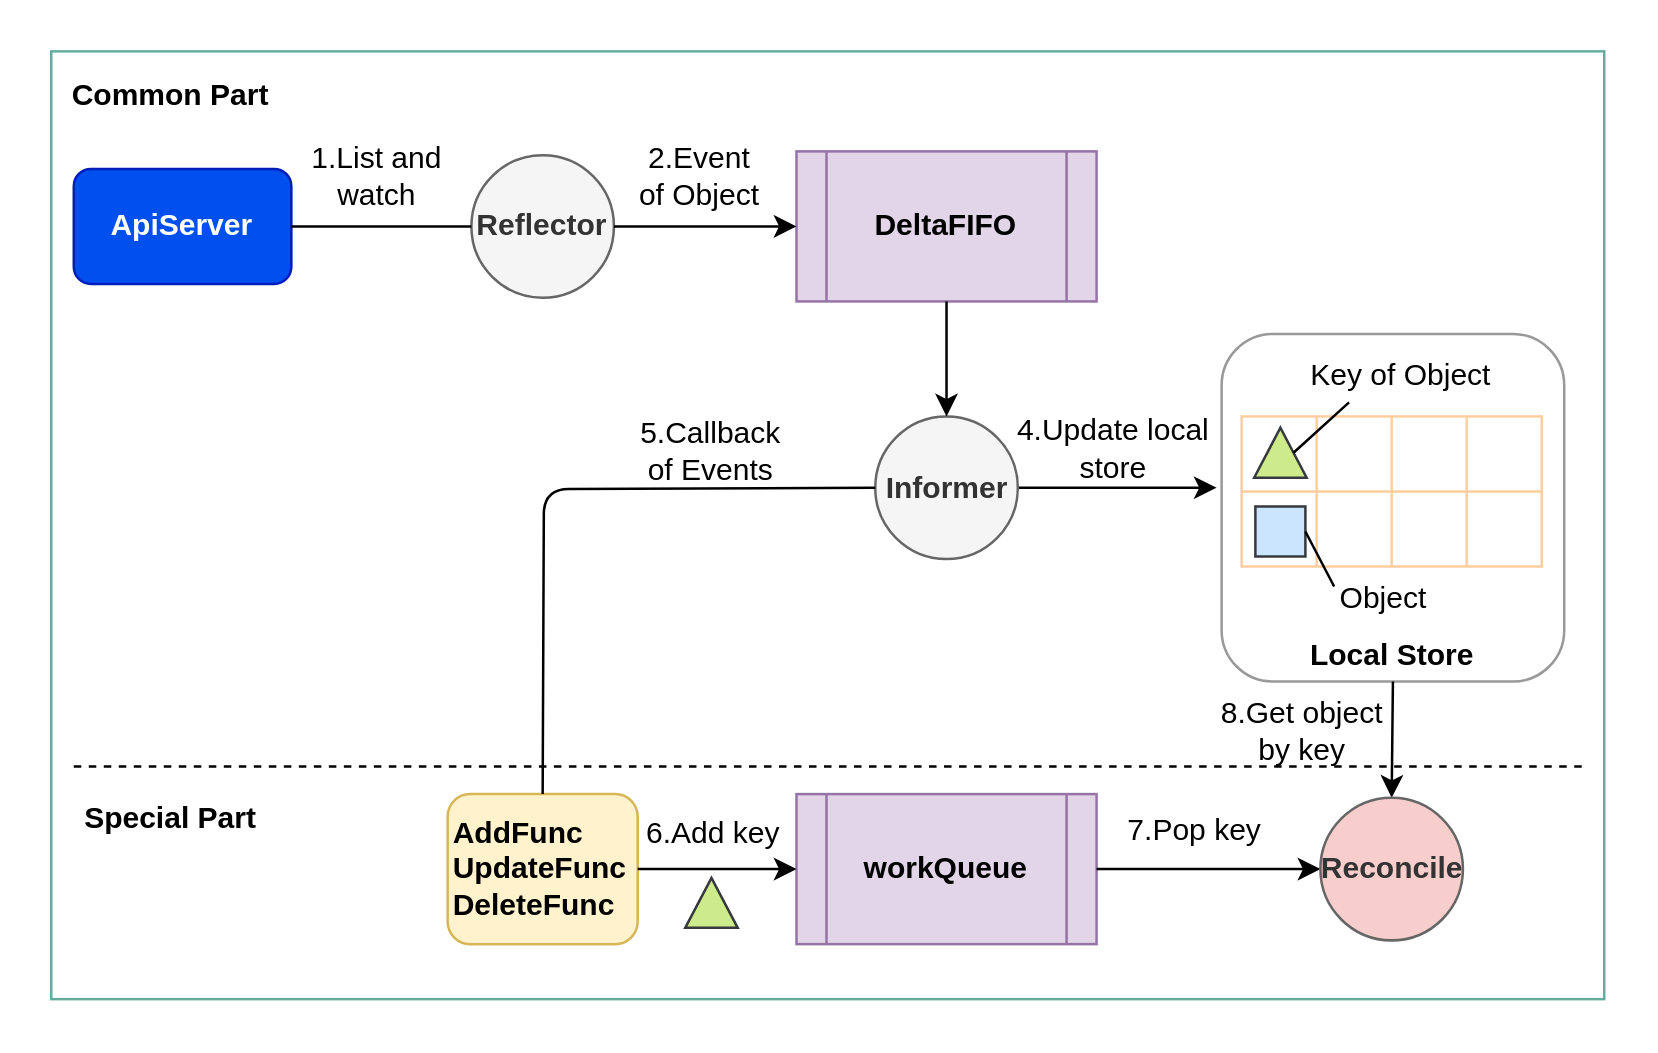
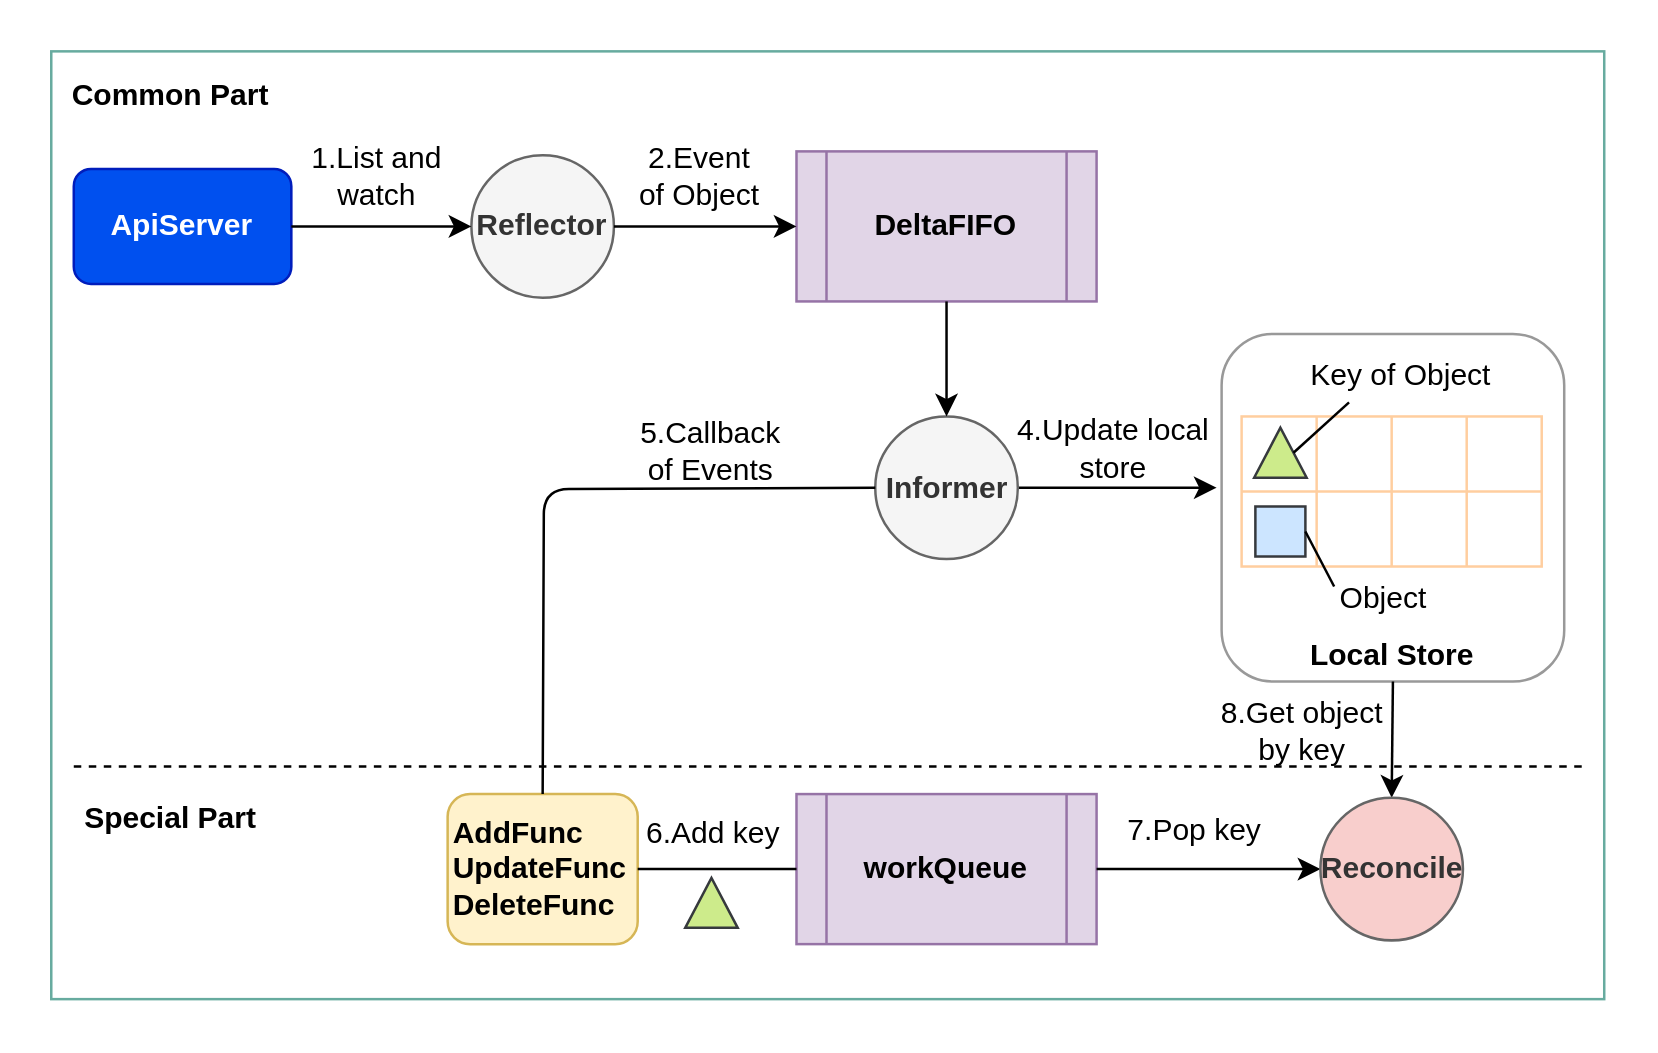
- <mxCell id="10" value="" style="endArrow=none;html=1;exitX=1;exitY=0.5;exitDx=0;exitDy=0;entryX=0;entryY=0.5;entryDx=0;entryDy=0;" edge="1" parent="1" source="4" target="5"><mxGeometry width="50" height="50" relative="1" as="geometry"><mxPoint x="51" y="238" as="sourcePoint" /><mxPoint x="101" y="188" as="targetPoint" /></mxGeometry></mxCell>
+ <mxCell id="10" value="" style="endArrow=classic;html=1;exitX=1;exitY=0.5;exitDx=0;exitDy=0;entryX=0;entryY=0.5;entryDx=0;entryDy=0;" edge="1" parent="1" source="4" target="5"><mxGeometry width="50" height="50" relative="1" as="geometry"><mxPoint x="51" y="238" as="sourcePoint" /><mxPoint x="101" y="188" as="targetPoint" /></mxGeometry></mxCell>
- <mxCell id="33" value="" style="endArrow=classic;html=1;strokeColor=#000000;exitX=1;exitY=0.5;exitDx=0;exitDy=0;entryX=0;entryY=0.5;entryDx=0;entryDy=0;" edge="1" parent="1" source="29" target="32"><mxGeometry width="50" height="50" relative="1" as="geometry"><mxPoint x="275" y="451" as="sourcePoint" /><mxPoint x="325" y="401" as="targetPoint" /></mxGeometry></mxCell>
+ <mxCell id="33" value="" style="endArrow=none;html=1;strokeColor=#000000;exitX=1;exitY=0.5;exitDx=0;exitDy=0;entryX=0;entryY=0.5;entryDx=0;entryDy=0;" edge="1" parent="1" source="29" target="32"><mxGeometry width="50" height="50" relative="1" as="geometry"><mxPoint x="275" y="451" as="sourcePoint" /><mxPoint x="325" y="401" as="targetPoint" /></mxGeometry></mxCell>
